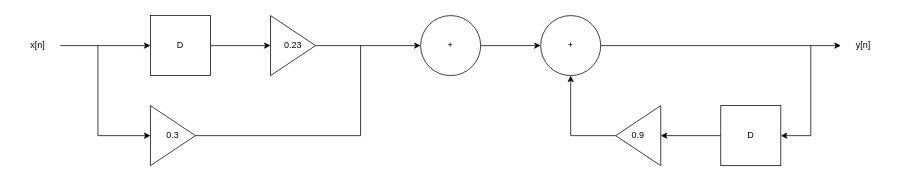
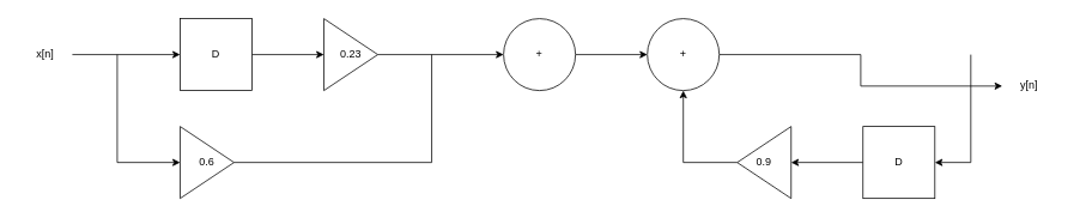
- <mxCell id="17" value="y[n]" style="text;html=1;align=center;verticalAlign=middle;whiteSpace=wrap;rounded=0;" vertex="1" parent="1"><mxGeometry x="1120" y="45" width="60" height="30" as="geometry" /></mxCell>
+ <mxCell id="17" value="y[n]" style="text;html=1;align=center;verticalAlign=middle;whiteSpace=wrap;rounded=0;" vertex="1" parent="1"><mxGeometry x="1115" y="80" width="60" height="30" as="geometry" /></mxCell>
- <mxCell id="7" value="0.3" style="triangle;whiteSpace=wrap;html=1;" vertex="1" parent="1"><mxGeometry x="200" y="140" width="60" height="80" as="geometry" /></mxCell>
+ <mxCell id="7" value="0.6" style="triangle;whiteSpace=wrap;html=1;" vertex="1" parent="1"><mxGeometry x="200" y="140" width="60" height="80" as="geometry" /></mxCell>
